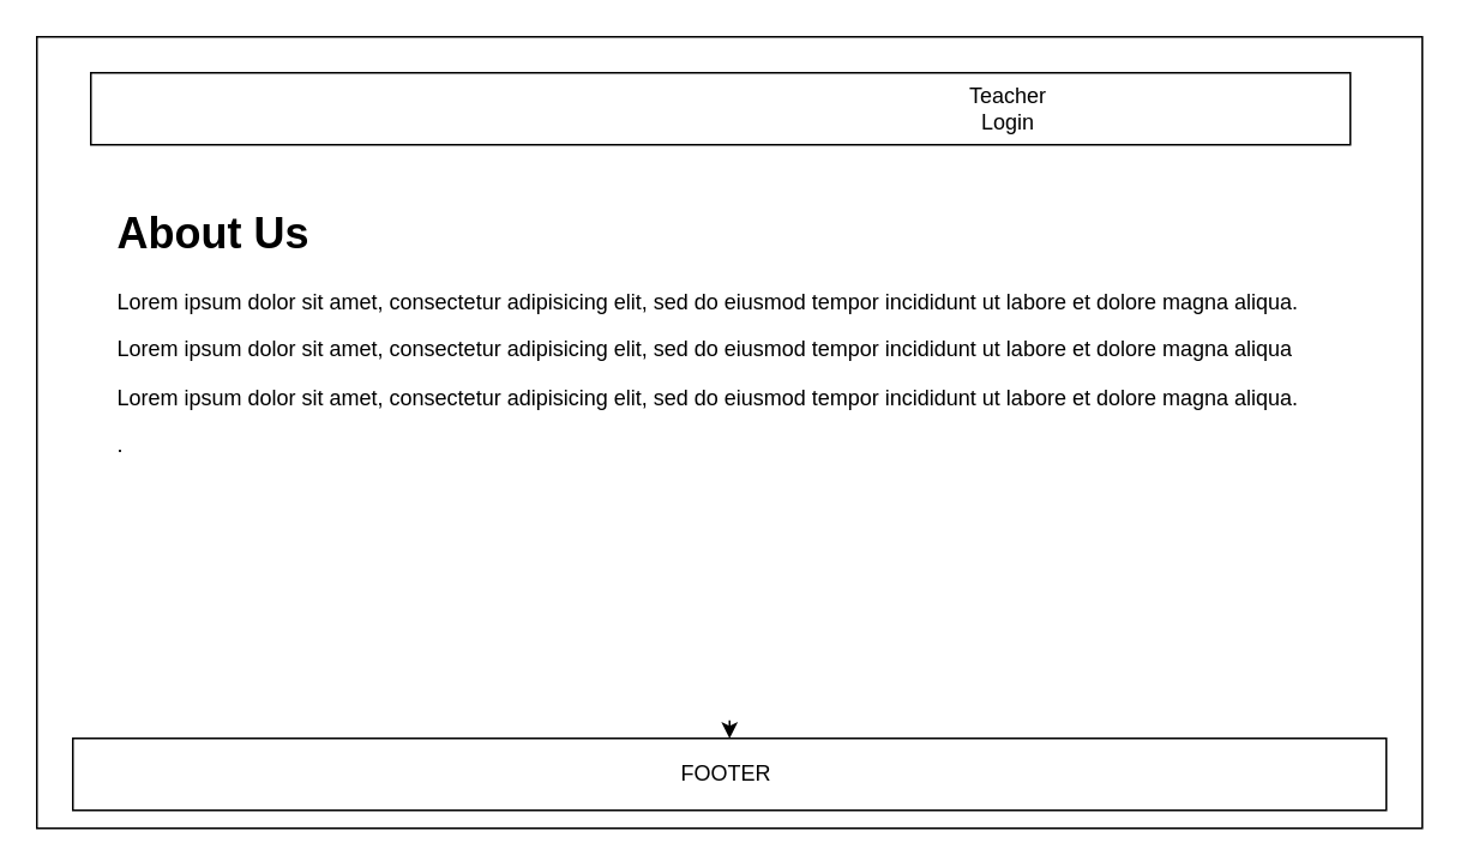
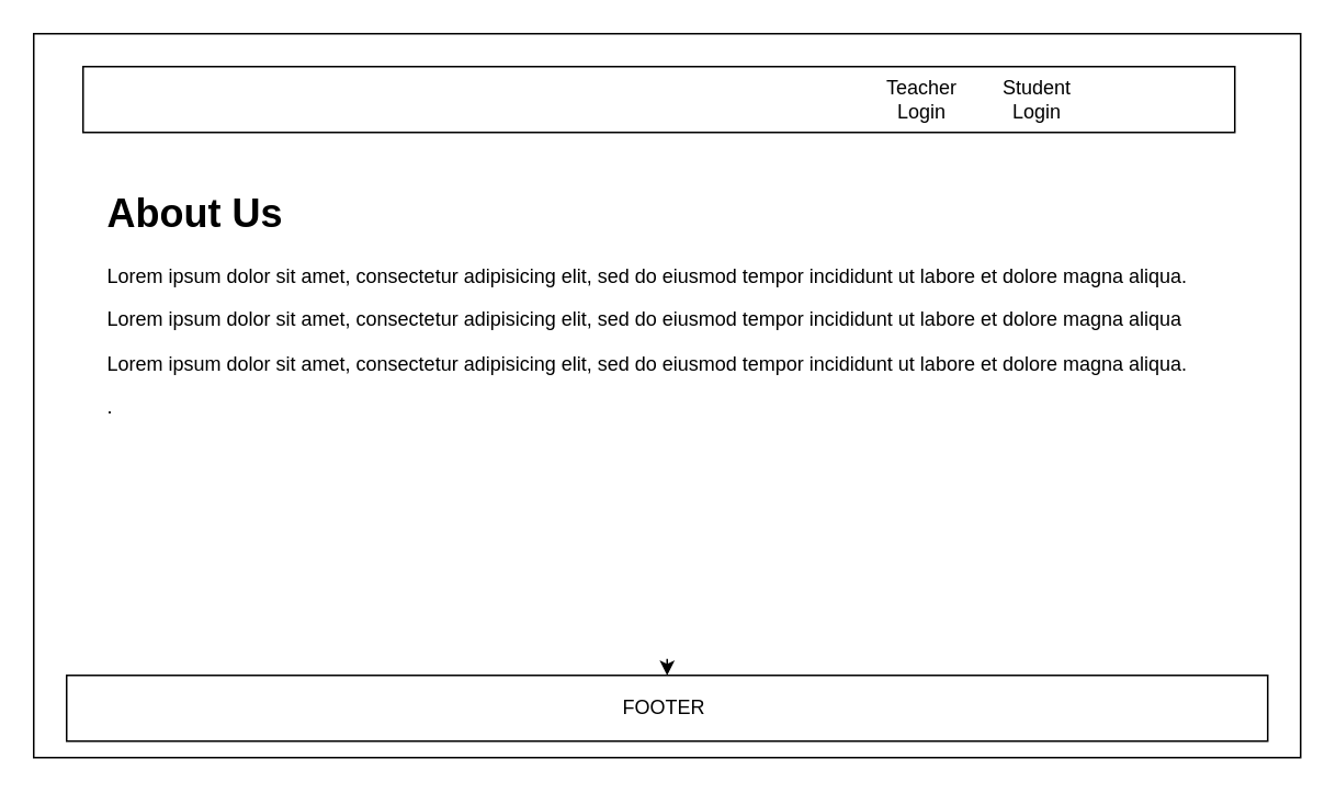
+ <mxCell id="6" value="Student Login" style="text;html=1;strokeColor=none;fillColor=none;align=center;verticalAlign=middle;whiteSpace=wrap;rounded=0;" parent="1" vertex="1"><mxGeometry x="600" y="45" width="60" height="30" as="geometry" /></mxCell>
